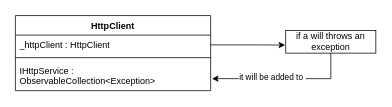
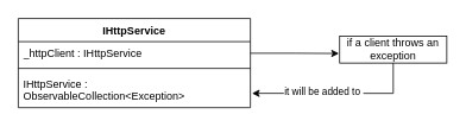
- <mxCell id="2" value="HttpClient" style="swimlane;fontStyle=1;align=center;verticalAlign=top;childLayout=stackLayout;horizontal=1;startSize=26;horizontalStack=0;resizeParent=1;resizeParentMax=0;resizeLast=0;collapsible=1;marginBottom=0;whiteSpace=wrap;html=1;" vertex="1" parent="1"><mxGeometry x="20" y="20" width="260" height="100" as="geometry" /></mxCell>
+ <mxCell id="2" value="IHttpService" style="swimlane;fontStyle=1;align=center;verticalAlign=top;childLayout=stackLayout;horizontal=1;startSize=26;horizontalStack=0;resizeParent=1;resizeParentMax=0;resizeLast=0;collapsible=1;marginBottom=0;whiteSpace=wrap;html=1;" vertex="1" parent="1"><mxGeometry x="20" y="20" width="260" height="100" as="geometry" /></mxCell>
- <mxCell id="6" value="if a will throws an exception" style="rounded=0;whiteSpace=wrap;html=1;" vertex="1" parent="1"><mxGeometry x="380" y="40" width="120" height="30" as="geometry" /></mxCell>
+ <mxCell id="6" value="if a client throws an exception" style="rounded=0;whiteSpace=wrap;html=1;" vertex="1" parent="1"><mxGeometry x="380" y="40" width="120" height="30" as="geometry" /></mxCell>
- <mxCell id="3" value="_httpClient : HttpClient" style="text;strokeColor=none;fillColor=none;align=left;verticalAlign=top;spacingLeft=4;spacingRight=4;overflow=hidden;rotatable=0;points=[[0,0.5],[1,0.5]];portConstraint=eastwest;whiteSpace=wrap;html=1;" vertex="1" parent="2"><mxGeometry y="26" width="260" height="26" as="geometry" /></mxCell>
+ <mxCell id="3" value="_httpClient : IHttpService" style="text;strokeColor=none;fillColor=none;align=left;verticalAlign=top;spacingLeft=4;spacingRight=4;overflow=hidden;rotatable=0;points=[[0,0.5],[1,0.5]];portConstraint=eastwest;whiteSpace=wrap;html=1;" vertex="1" parent="2"><mxGeometry y="26" width="260" height="26" as="geometry" /></mxCell>
